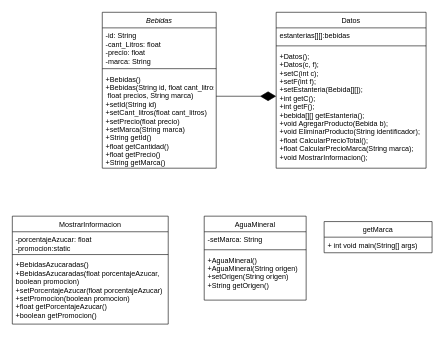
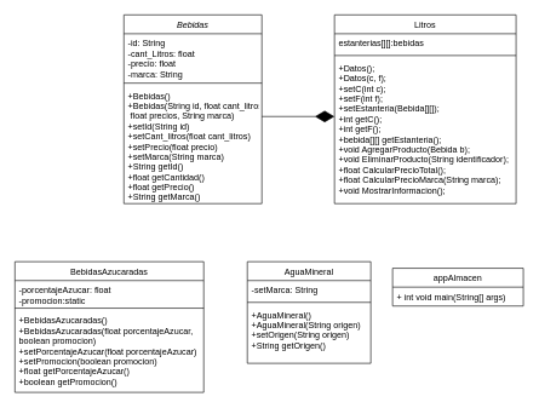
- <mxCell id="6" value="Datos" style="swimlane;fontStyle=0;align=center;verticalAlign=top;childLayout=stackLayout;horizontal=1;startSize=26;horizontalStack=0;resizeParent=1;resizeLast=0;collapsible=1;marginBottom=0;rounded=0;shadow=0;strokeWidth=1;" parent="1" vertex="1"><mxGeometry x="460" y="20" width="250" height="260" as="geometry"><mxRectangle x="550" y="140" width="160" height="26" as="alternateBounds" /></mxGeometry></mxCell>
+ <mxCell id="6" value="Litros" style="swimlane;fontStyle=0;align=center;verticalAlign=top;childLayout=stackLayout;horizontal=1;startSize=26;horizontalStack=0;resizeParent=1;resizeLast=0;collapsible=1;marginBottom=0;rounded=0;shadow=0;strokeWidth=1;" parent="1" vertex="1"><mxGeometry x="460" y="20" width="250" height="260" as="geometry"><mxRectangle x="550" y="140" width="160" height="26" as="alternateBounds" /></mxGeometry></mxCell>
- <mxCell id="13" value="MostrarInformacion" style="swimlane;fontStyle=0;align=center;verticalAlign=top;childLayout=stackLayout;horizontal=1;startSize=26;horizontalStack=0;resizeParent=1;resizeLast=0;collapsible=1;marginBottom=0;rounded=0;shadow=0;strokeWidth=1;" parent="1" vertex="1"><mxGeometry x="20" y="360" width="260" height="180" as="geometry"><mxRectangle x="130" y="380" width="160" height="26" as="alternateBounds" /></mxGeometry></mxCell>
+ <mxCell id="13" value="BebidasAzucaradas" style="swimlane;fontStyle=0;align=center;verticalAlign=top;childLayout=stackLayout;horizontal=1;startSize=26;horizontalStack=0;resizeParent=1;resizeLast=0;collapsible=1;marginBottom=0;rounded=0;shadow=0;strokeWidth=1;" parent="1" vertex="1"><mxGeometry x="20" y="360" width="260" height="180" as="geometry"><mxRectangle x="130" y="380" width="160" height="26" as="alternateBounds" /></mxGeometry></mxCell>
- <mxCell id="11" value="getMarca" style="swimlane;fontStyle=0;childLayout=stackLayout;horizontal=1;startSize=26;fillColor=none;horizontalStack=0;resizeParent=1;resizeParentMax=0;resizeLast=0;collapsible=1;marginBottom=0;" parent="1" vertex="1"><mxGeometry x="540" y="369" width="180" height="52" as="geometry" /></mxCell>
+ <mxCell id="11" value="appAlmacen" style="swimlane;fontStyle=0;childLayout=stackLayout;horizontal=1;startSize=26;fillColor=none;horizontalStack=0;resizeParent=1;resizeParentMax=0;resizeLast=0;collapsible=1;marginBottom=0;" parent="1" vertex="1"><mxGeometry x="540" y="369" width="180" height="52" as="geometry" /></mxCell>
